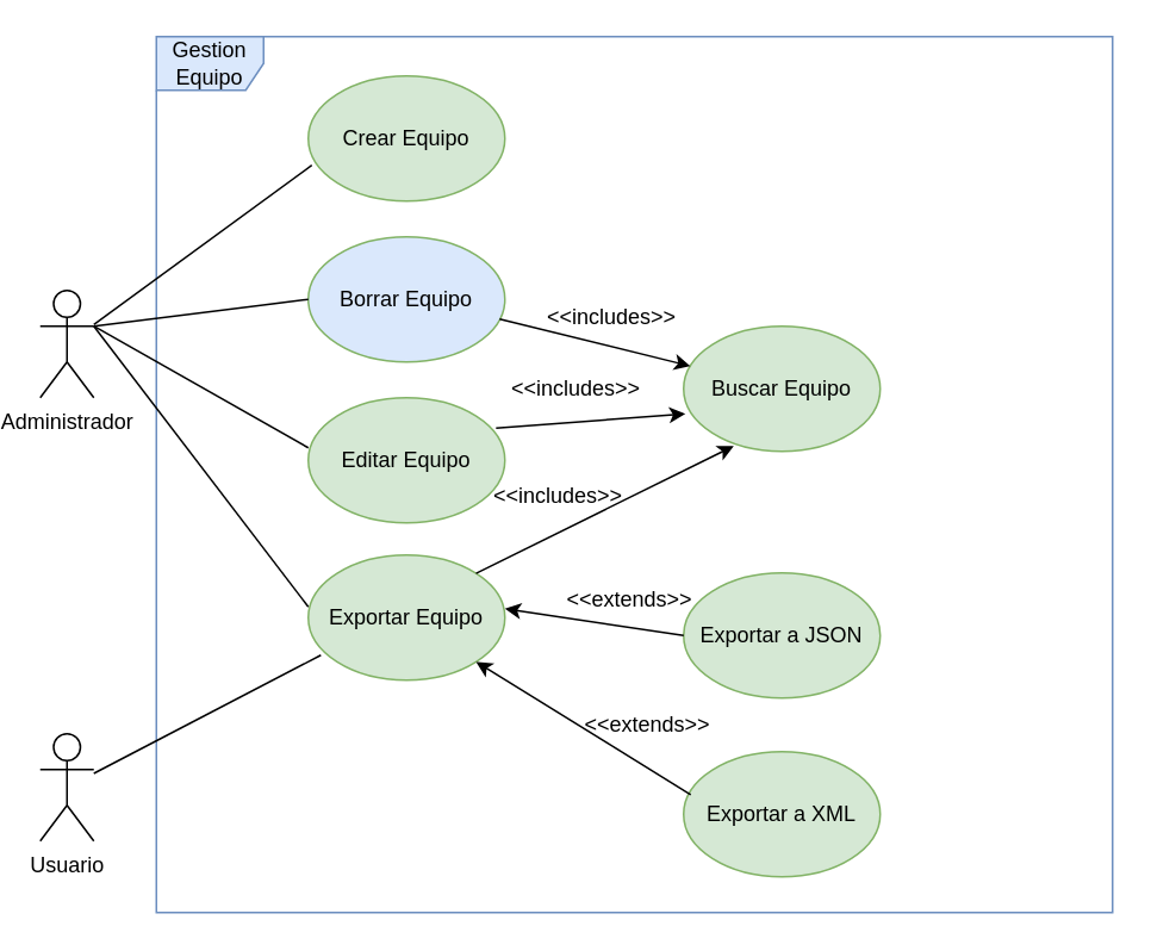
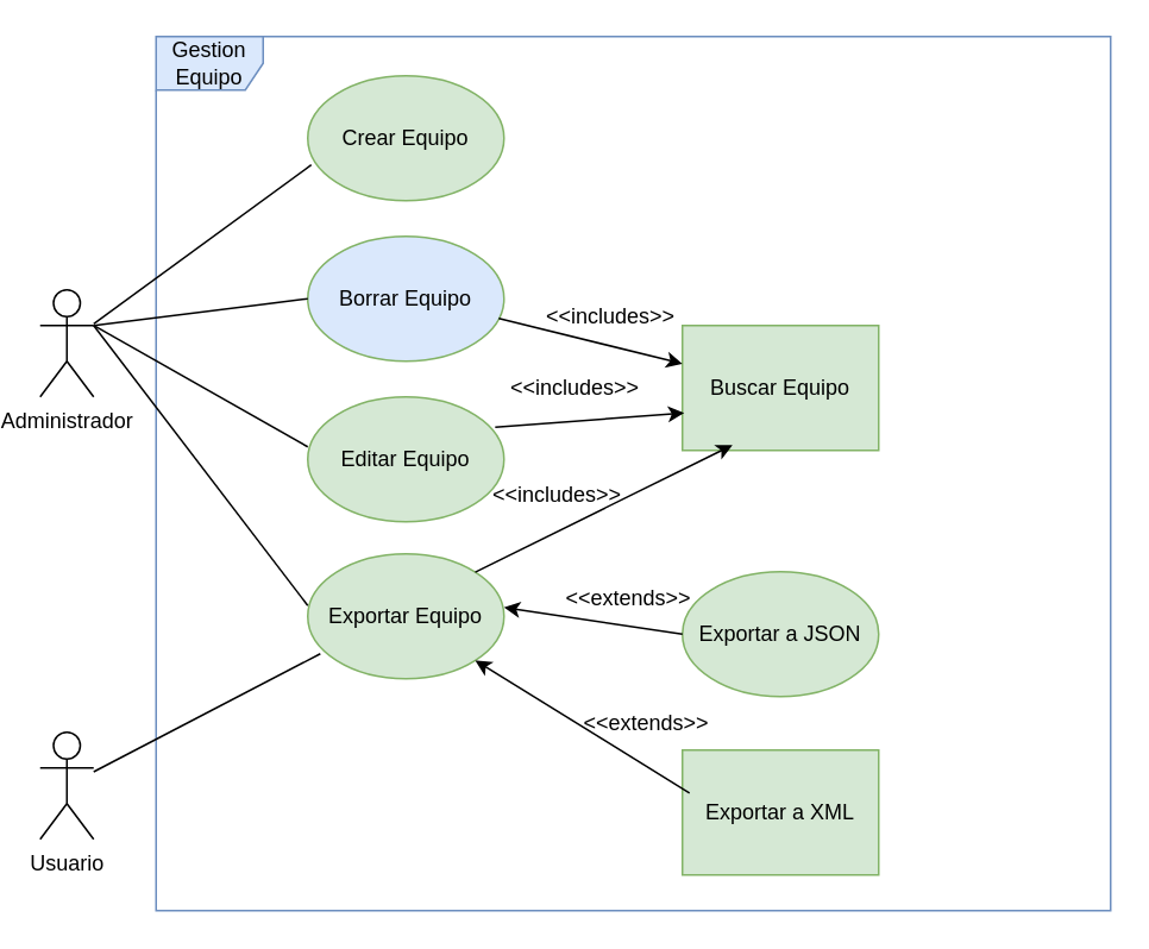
- <mxCell id="10" value="Buscar Equipo" style="ellipse;whiteSpace=wrap;html=1;fillColor=#d5e8d4;strokeColor=#82b366;" vertex="1" parent="1"><mxGeometry x="380" y="182" width="110" height="70" as="geometry" /></mxCell>
+ <mxCell id="10" value="Buscar Equipo" style="whiteSpace=wrap;html=1;fillColor=#d5e8d4;strokeColor=#82b366;rounded=0;" vertex="1" parent="1"><mxGeometry x="380" y="182" width="110" height="70" as="geometry" /></mxCell>
- <mxCell id="21" value="Exportar a XML" style="ellipse;whiteSpace=wrap;html=1;fillColor=#d5e8d4;strokeColor=#82b366;" vertex="1" parent="1"><mxGeometry x="380" y="420" width="110" height="70" as="geometry" /></mxCell>
+ <mxCell id="21" value="Exportar a XML" style="whiteSpace=wrap;html=1;fillColor=#d5e8d4;strokeColor=#82b366;rounded=0;" vertex="1" parent="1"><mxGeometry x="380" y="420" width="110" height="70" as="geometry" /></mxCell>
